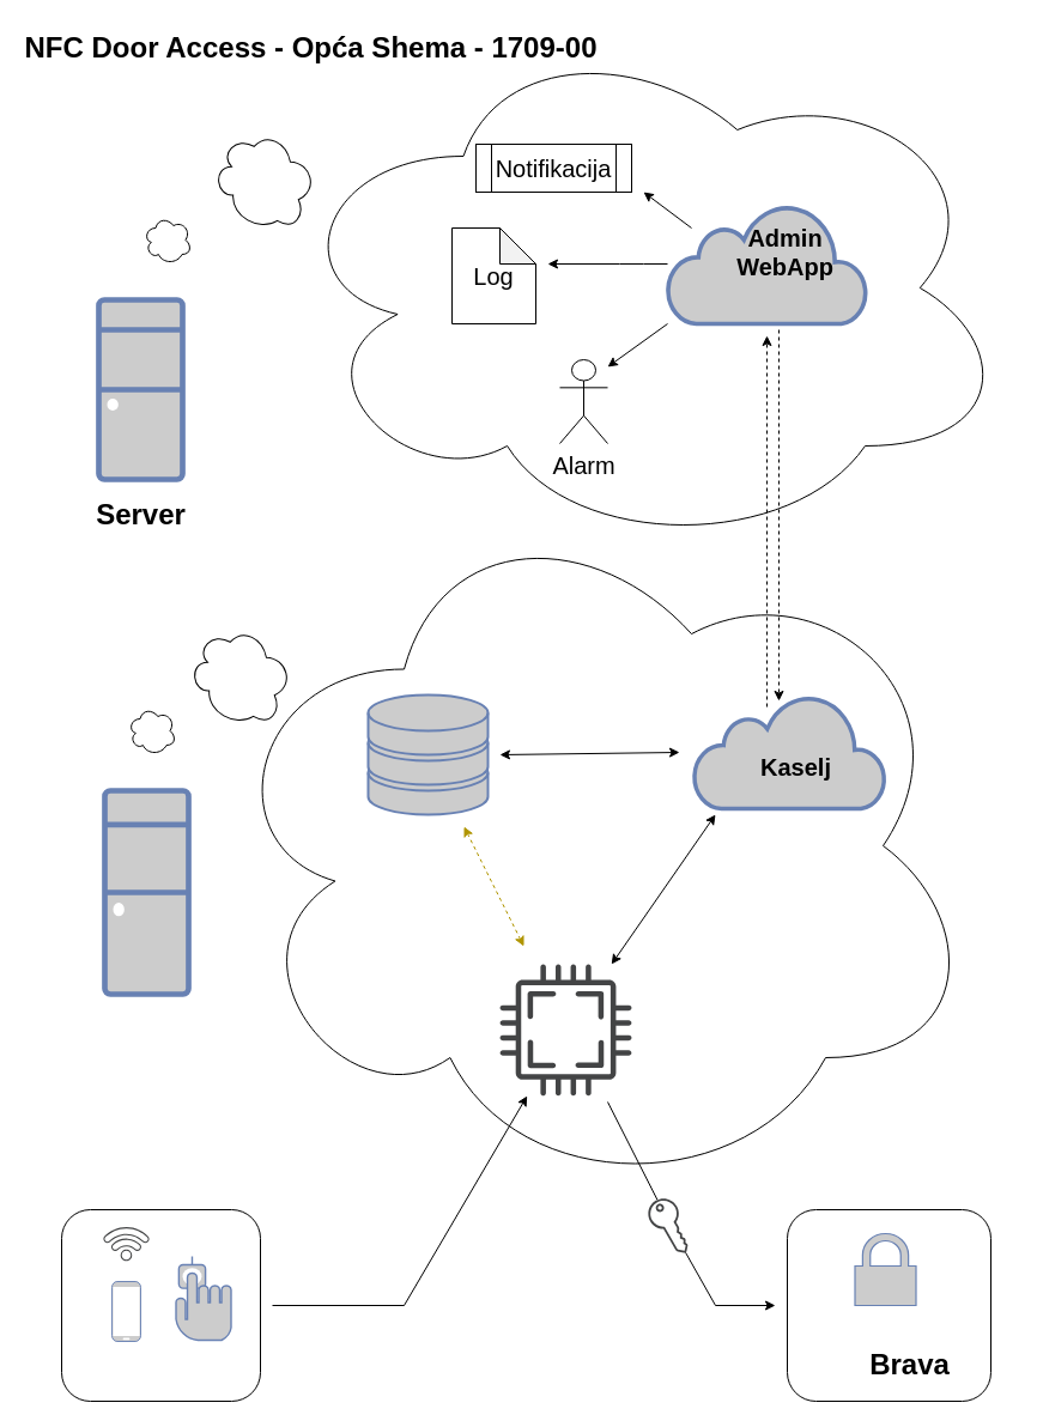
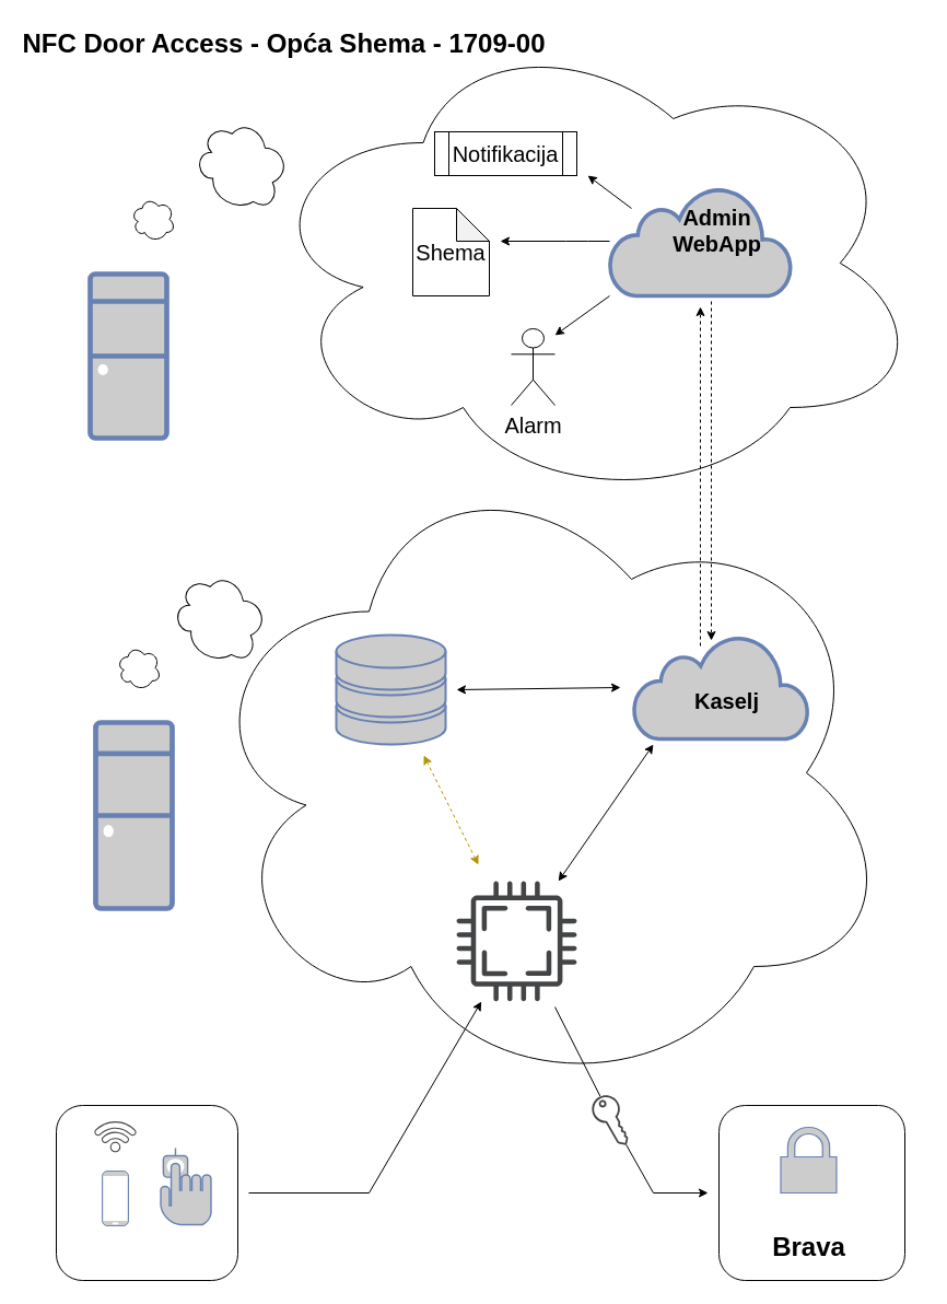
- <mxCell id="32" value="Log" style="shape=note;whiteSpace=wrap;html=1;backgroundOutline=1;darkOpacity=0.05;strokeWidth=1;fillColor=none;fontSize=20;" vertex="1" parent="1"><mxGeometry x="377" y="190" width="70" height="80" as="geometry" /></mxCell>
+ <mxCell id="32" value="Shema" style="shape=note;whiteSpace=wrap;html=1;backgroundOutline=1;darkOpacity=0.05;strokeWidth=1;fillColor=none;fontSize=20;" vertex="1" parent="1"><mxGeometry x="377" y="190" width="70" height="80" as="geometry" /></mxCell>
- <mxCell id="31" value="Server" style="text;strokeColor=none;fillColor=none;html=1;fontSize=24;fontStyle=1;verticalAlign=middle;align=center;" vertex="1" parent="1"><mxGeometry x="67" y="410" width="100" height="40" as="geometry" /></mxCell>
- <mxCell id="9" value="Brava" style="text;strokeColor=none;fillColor=none;html=1;fontSize=24;fontStyle=1;verticalAlign=middle;align=center;" vertex="1" parent="1"><mxGeometry x="709" y="1120" width="100" height="40" as="geometry" /></mxCell>
+ <mxCell id="9" value="Brava" style="text;strokeColor=none;fillColor=none;html=1;fontSize=24;fontStyle=1;verticalAlign=middle;align=center;" vertex="1" parent="1"><mxGeometry x="689" y="1120" width="100" height="40" as="geometry" /></mxCell>
